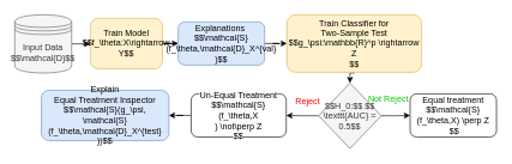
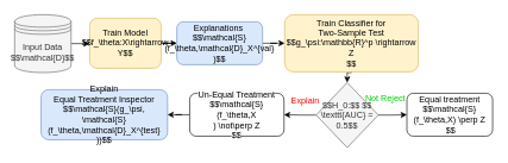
- <mxCell id="18" value="&lt;font color=&quot;#ff0000&quot;&gt;Reject&lt;/font&gt;" style="text;strokeColor=none;align=center;fillColor=none;html=1;verticalAlign=middle;whiteSpace=wrap;rounded=0;" parent="1" vertex="1"><mxGeometry x="397" y="125" width="60" height="30" as="geometry" /></mxCell>
+ <mxCell id="18" value="&lt;font color=&quot;#ff0000&quot;&gt;Explain&lt;/font&gt;" style="text;strokeColor=none;align=center;fillColor=none;html=1;verticalAlign=middle;whiteSpace=wrap;rounded=0;" parent="1" vertex="1"><mxGeometry x="397" y="125" width="60" height="30" as="geometry" /></mxCell>
